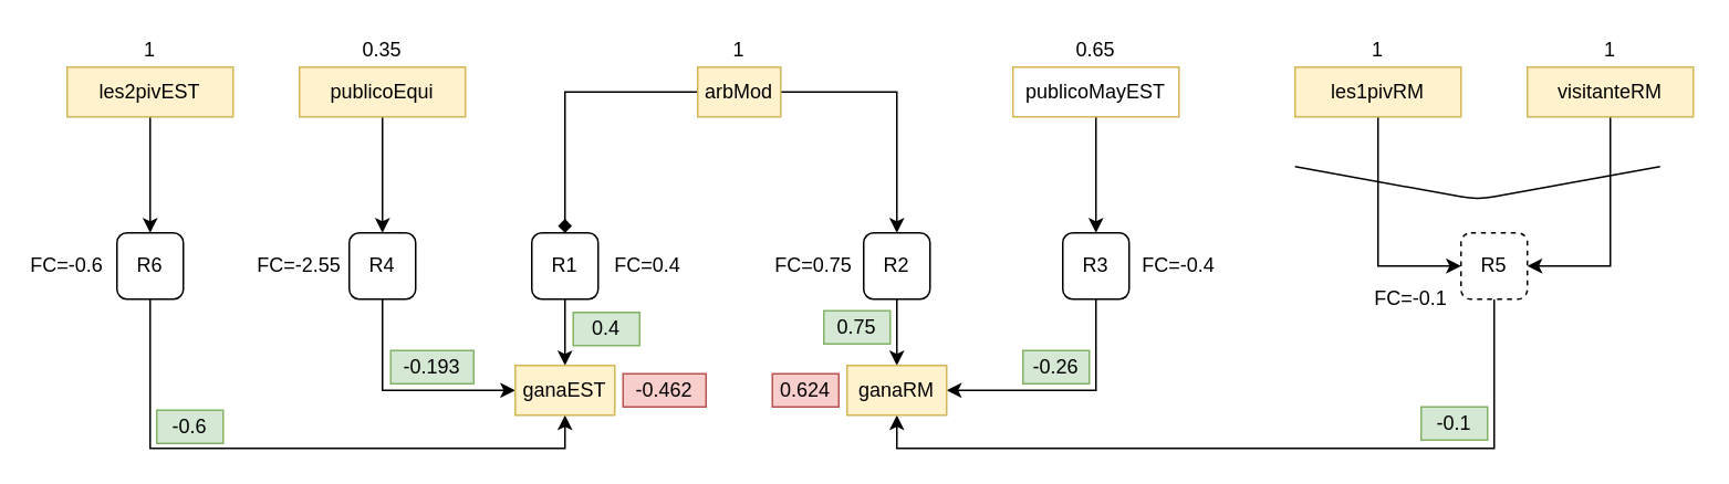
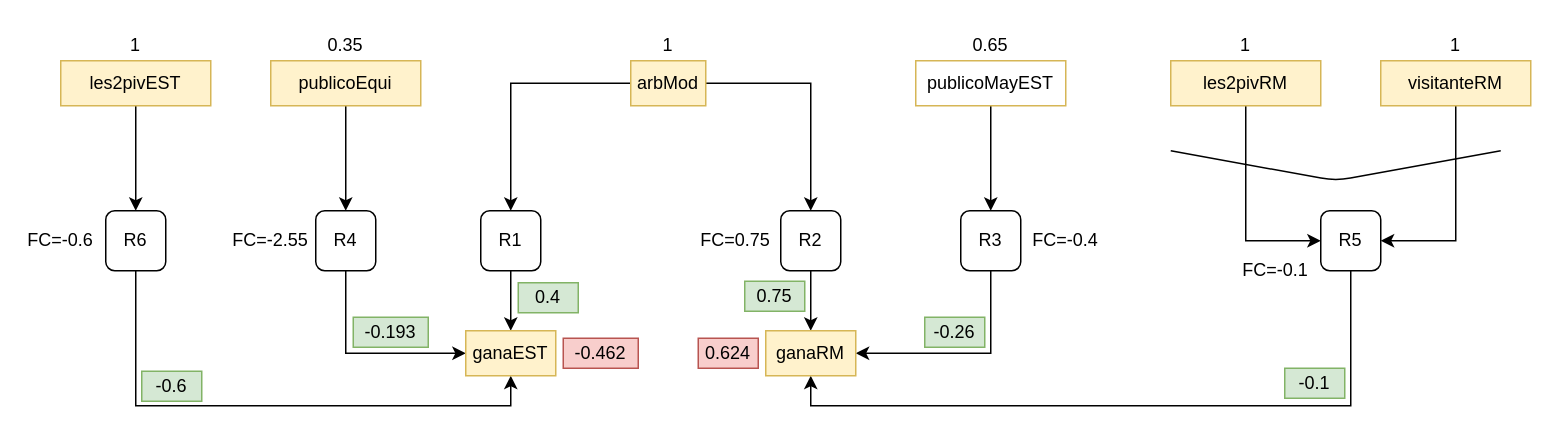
- <mxCell id="24" value="les1pivRM" style="rounded=0;whiteSpace=wrap;html=1;fillColor=#fff2cc;strokeColor=#d6b656;" parent="1" vertex="1"><mxGeometry x="780" y="40" width="100" height="30" as="geometry" /></mxCell>
+ <mxCell id="24" value="les2pivRM" style="rounded=0;whiteSpace=wrap;html=1;fillColor=#fff2cc;strokeColor=#d6b656;" parent="1" vertex="1"><mxGeometry x="780" y="40" width="100" height="30" as="geometry" /></mxCell>
- <mxCell id="14" style="edgeStyle=orthogonalEdgeStyle;rounded=0;orthogonalLoop=1;jettySize=auto;html=1;entryX=0.5;entryY=0;entryDx=0;entryDy=0;endArrow=diamond;" parent="1" source="16" target="3" edge="1"><mxGeometry relative="1" as="geometry" /></mxCell>
+ <mxCell id="14" style="edgeStyle=orthogonalEdgeStyle;rounded=0;orthogonalLoop=1;jettySize=auto;html=1;entryX=0.5;entryY=0;entryDx=0;entryDy=0;" parent="1" source="16" target="3" edge="1"><mxGeometry relative="1" as="geometry" /></mxCell>
- <mxCell id="29" value="FC=0.4" style="text;html=1;strokeColor=none;fillColor=none;align=center;verticalAlign=middle;whiteSpace=wrap;rounded=0;" parent="1" vertex="1"><mxGeometry x="370" y="150" width="40" height="20" as="geometry" /></mxCell>
- <mxCell id="5" value="R5" style="rounded=1;whiteSpace=wrap;html=1;dashed=1;" parent="1" vertex="1"><mxGeometry x="880" y="140" width="40" height="40" as="geometry" /></mxCell>
+ <mxCell id="5" value="R5" style="rounded=1;whiteSpace=wrap;html=1;" parent="1" vertex="1"><mxGeometry x="880" y="140" width="40" height="40" as="geometry" /></mxCell>
